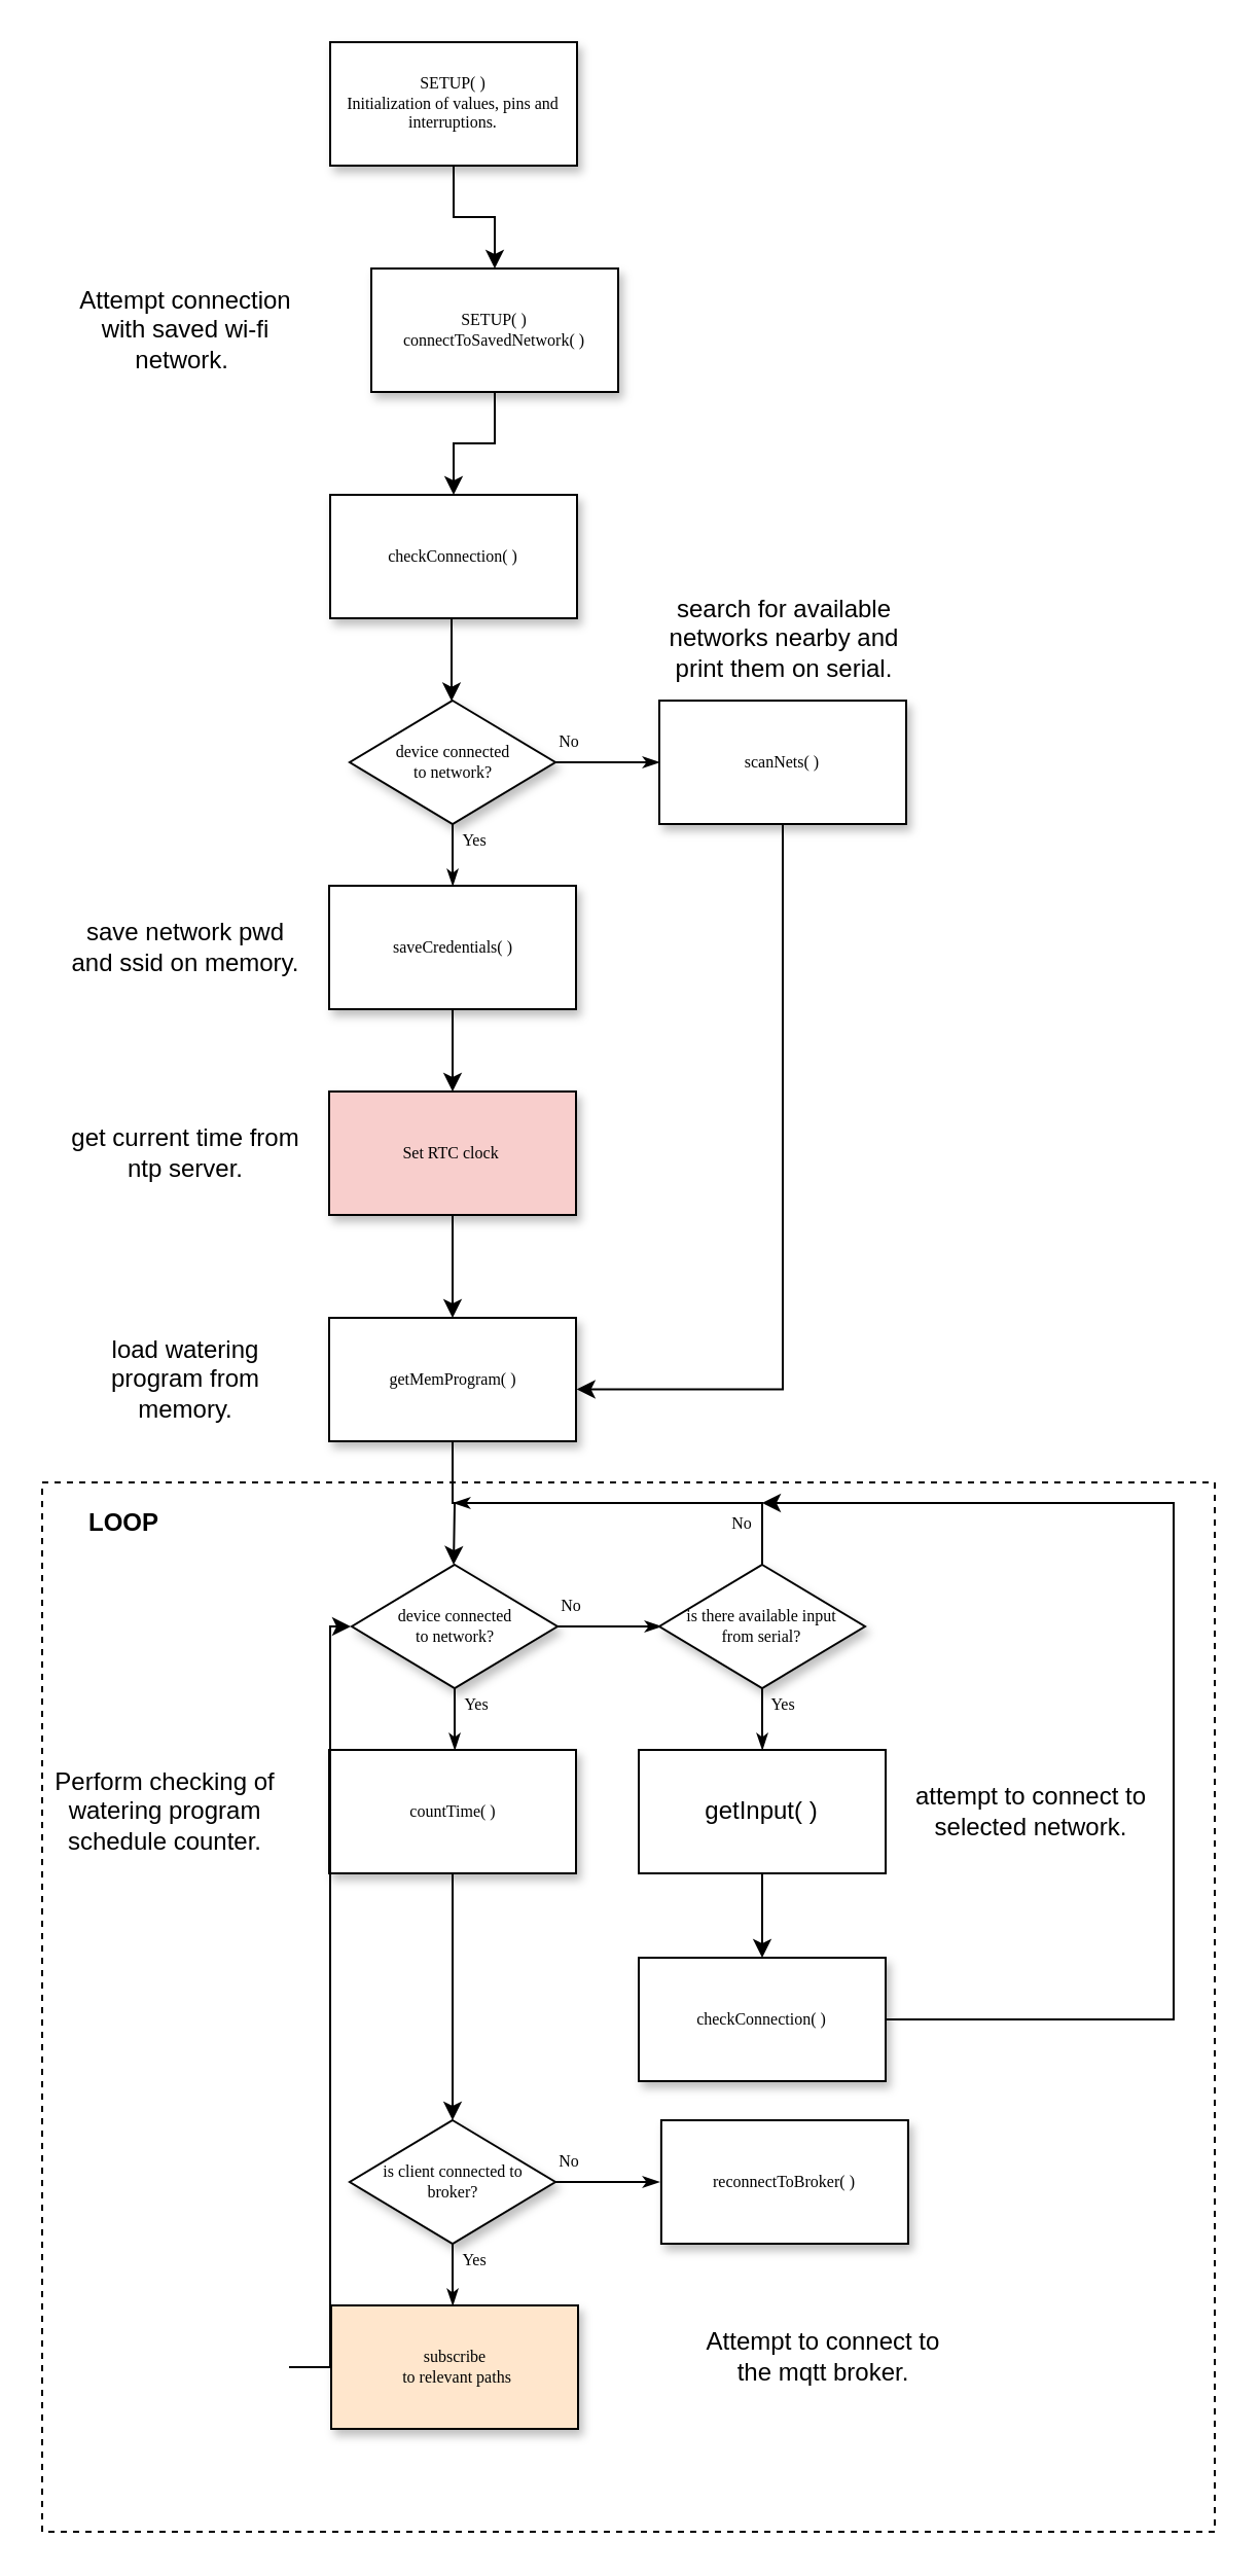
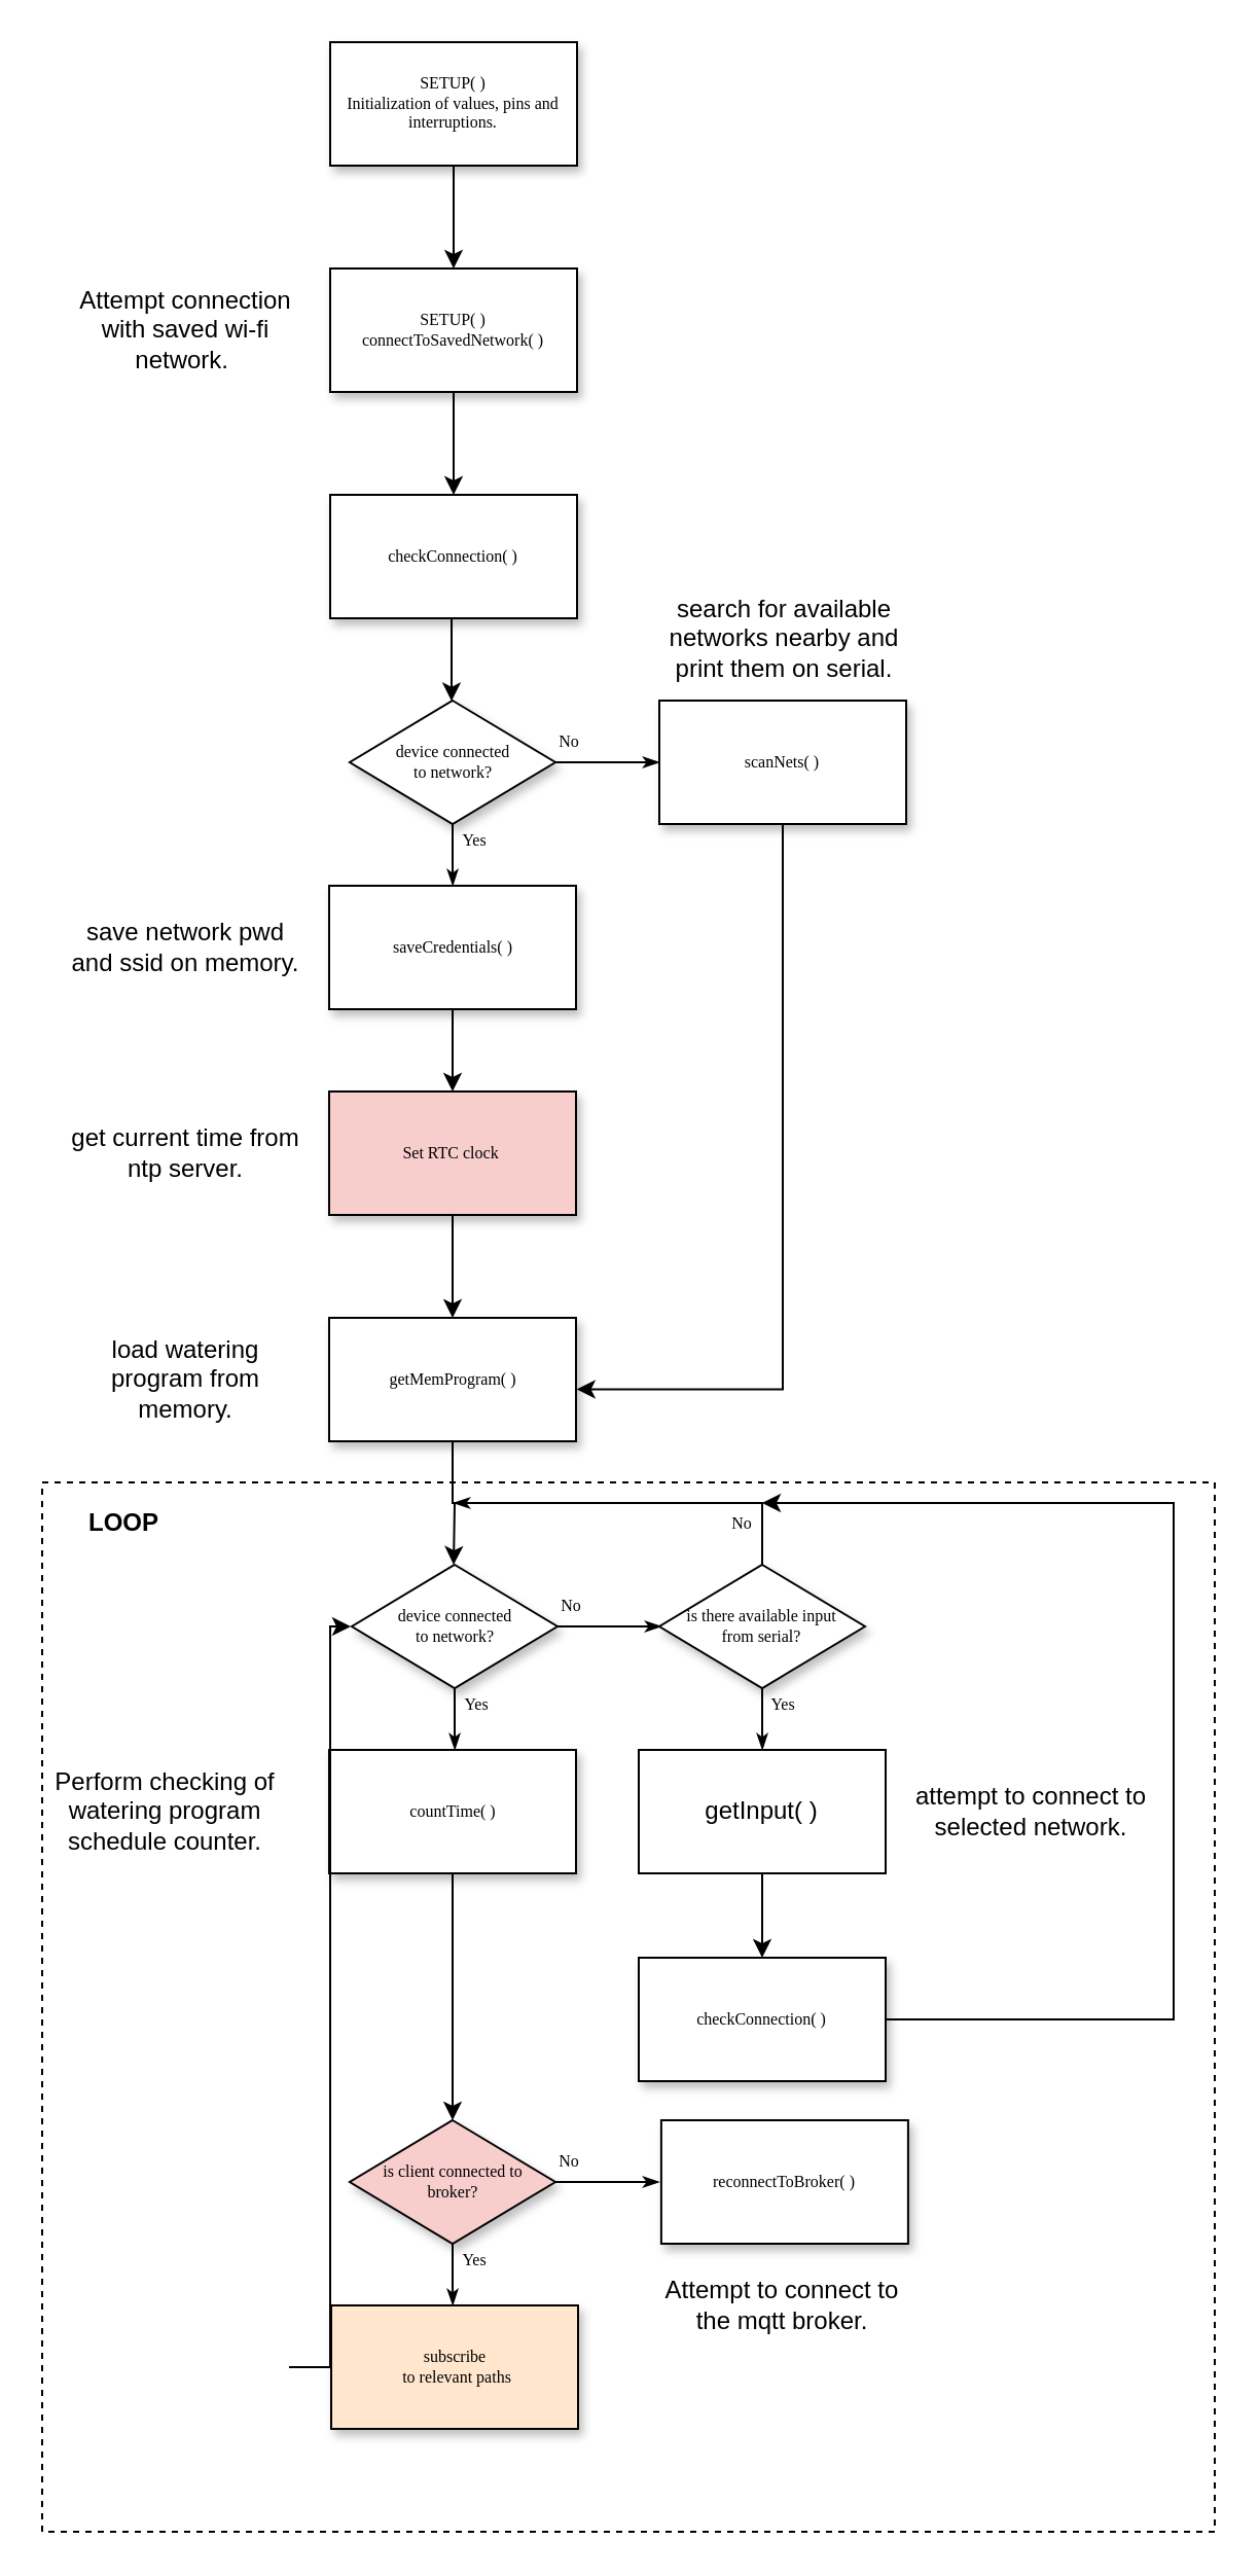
- <mxCell id="5" value="SETUP( )&lt;br&gt;connectToSavedNetwork( )" style="rounded=0;whiteSpace=wrap;html=1;shadow=1;labelBackgroundColor=none;strokeColor=#000000;strokeWidth=1;fillColor=#ffffff;fontFamily=Verdana;fontSize=8;fontColor=#000000;align=center;" vertex="1" parent="1"><mxGeometry x="180" y="130" width="120" height="60" as="geometry" /></mxCell>
+ <mxCell id="5" value="SETUP( )&lt;br&gt;connectToSavedNetwork( )" style="rounded=0;whiteSpace=wrap;html=1;shadow=1;labelBackgroundColor=none;strokeColor=#000000;strokeWidth=1;fillColor=#ffffff;fontFamily=Verdana;fontSize=8;fontColor=#000000;align=center;" vertex="1" parent="1"><mxGeometry x="160" y="130" width="120" height="60" as="geometry" /></mxCell>
- <mxCell id="40" value="is client connected to&lt;br&gt;broker?" style="rhombus;whiteSpace=wrap;html=1;rounded=0;shadow=1;labelBackgroundColor=none;strokeColor=#000000;strokeWidth=1;fillColor=#ffffff;fontFamily=Verdana;fontSize=8;fontColor=#000000;align=center;" vertex="1" parent="1"><mxGeometry x="169.5" y="1030" width="100" height="60" as="geometry" /></mxCell>
+ <mxCell id="40" value="is client connected to&lt;br&gt;broker?" style="rhombus;whiteSpace=wrap;html=1;rounded=0;shadow=1;labelBackgroundColor=none;strokeColor=#000000;strokeWidth=1;fillColor=#f8cecc;fontFamily=Verdana;fontSize=8;fontColor=#000000;align=center;" vertex="1" parent="1"><mxGeometry x="169.5" y="1030" width="100" height="60" as="geometry" /></mxCell>
- <mxCell id="42" value="Attempt to connect to the mqtt broker." style="text;html=1;strokeColor=none;fillColor=none;align=center;verticalAlign=middle;whiteSpace=wrap;rounded=0;" vertex="1" parent="1"><mxGeometry x="340.476" y="1115" width="120" height="60" as="geometry" /></mxCell>
+ <mxCell id="42" value="Attempt to connect to the mqtt broker." style="text;html=1;strokeColor=none;fillColor=none;align=center;verticalAlign=middle;whiteSpace=wrap;rounded=0;" vertex="1" parent="1"><mxGeometry x="320.476" y="1090" width="120" height="60" as="geometry" /></mxCell>
